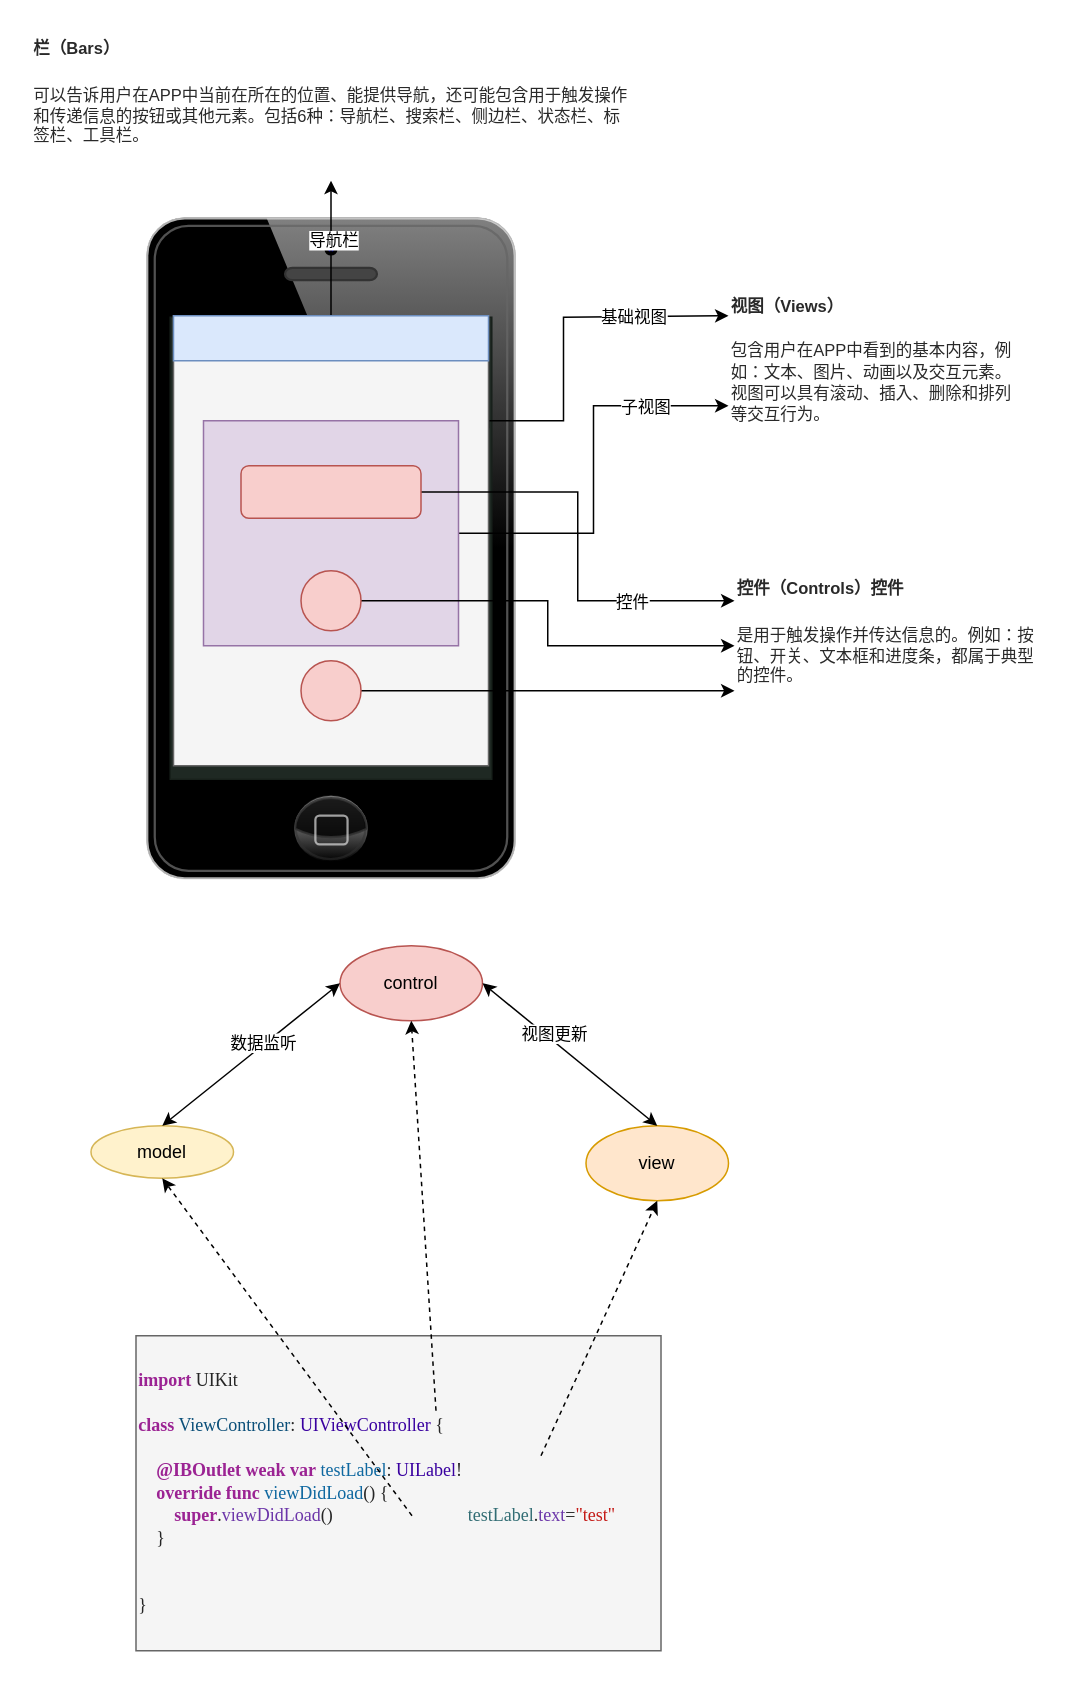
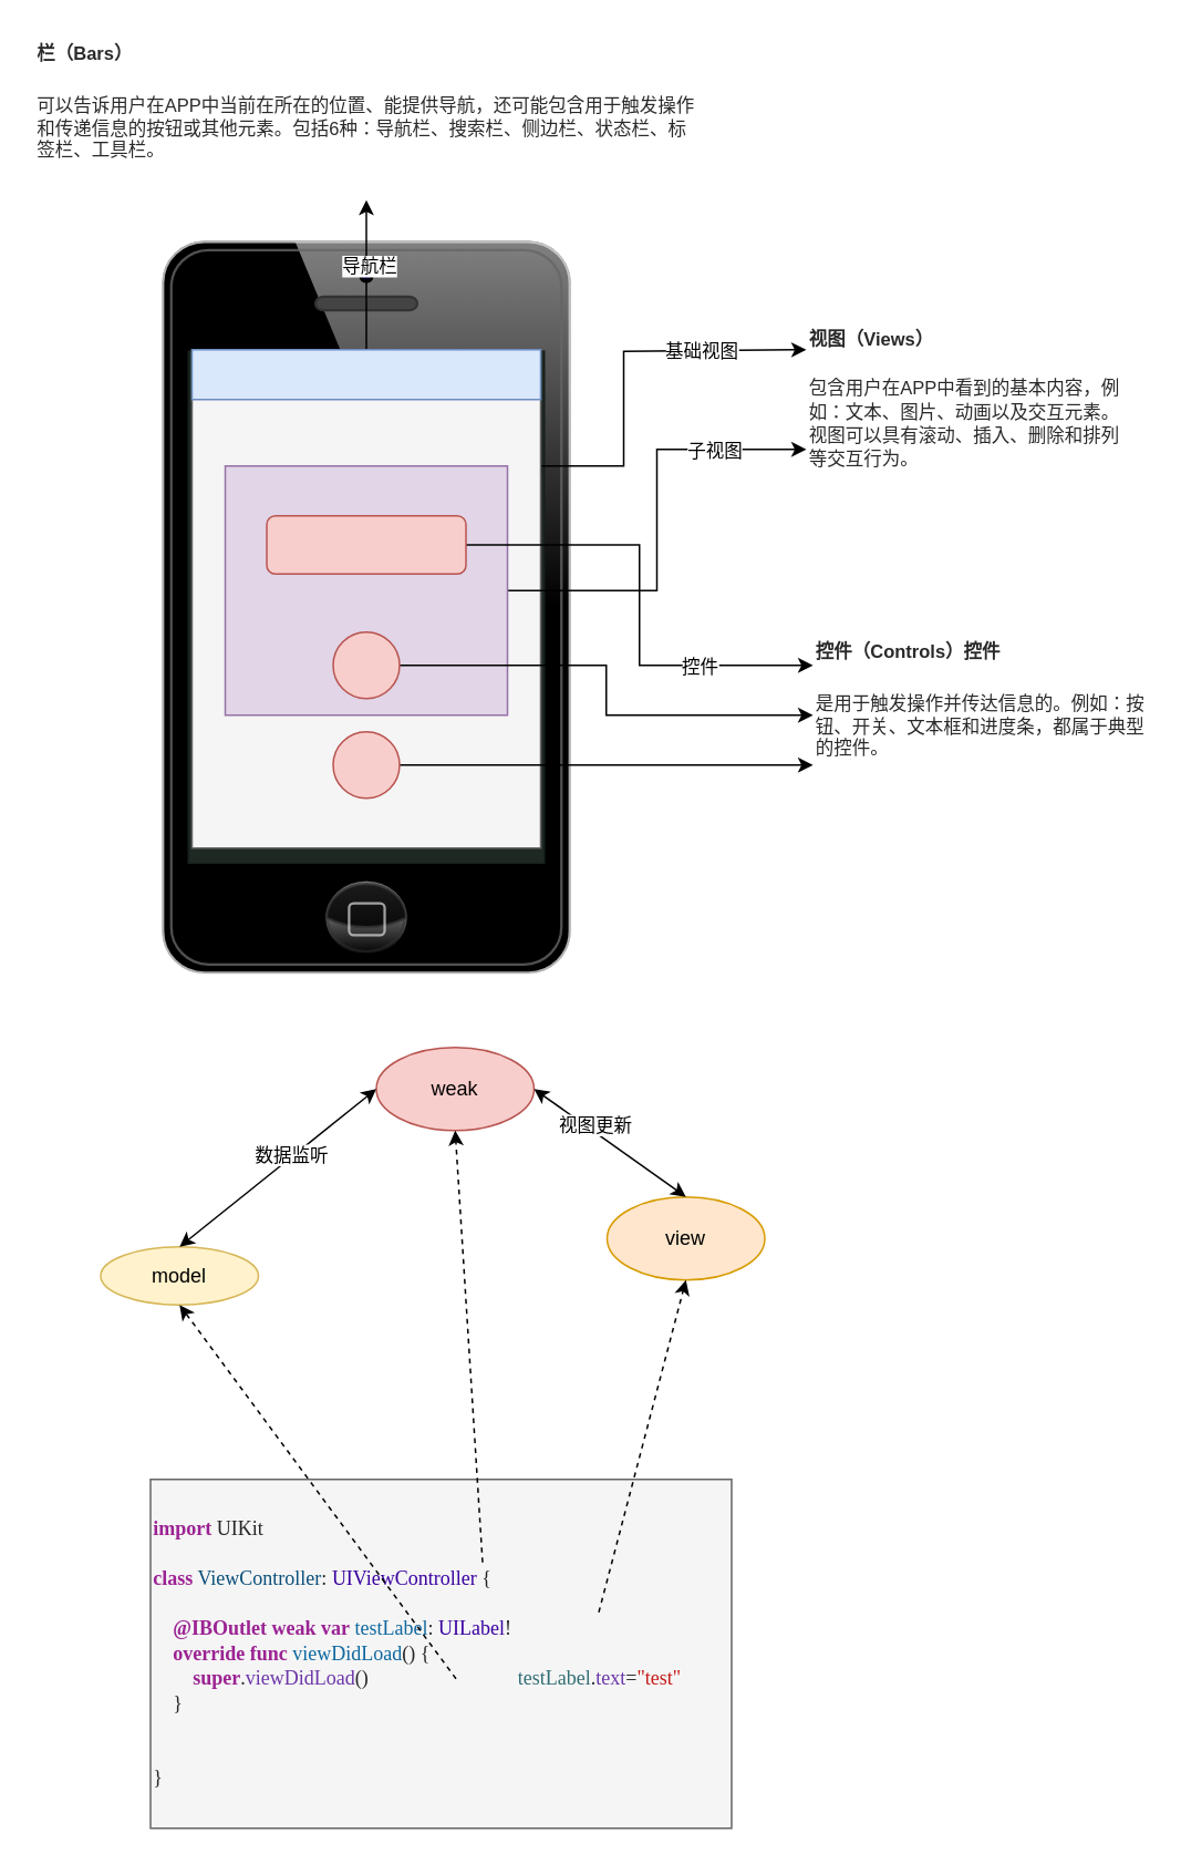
- <mxCell id="25" value="control" style="ellipse;whiteSpace=wrap;html=1;fillColor=#f8cecc;strokeColor=#b85450;" vertex="1" parent="1"><mxGeometry x="226" y="630" width="95" height="50" as="geometry" /></mxCell>
+ <mxCell id="25" value="weak" style="ellipse;whiteSpace=wrap;html=1;fillColor=#f8cecc;strokeColor=#b85450;" vertex="1" parent="1"><mxGeometry x="226" y="630" width="95" height="50" as="geometry" /></mxCell>
- <mxCell id="24" value="view" style="ellipse;whiteSpace=wrap;html=1;fillColor=#ffe6cc;strokeColor=#d79b00;" vertex="1" parent="1"><mxGeometry x="390" y="750" width="95" height="50" as="geometry" /></mxCell>
+ <mxCell id="24" value="view" style="ellipse;whiteSpace=wrap;html=1;fillColor=#ffe6cc;strokeColor=#d79b00;" vertex="1" parent="1"><mxGeometry x="365" y="720" width="95" height="50" as="geometry" /></mxCell>
